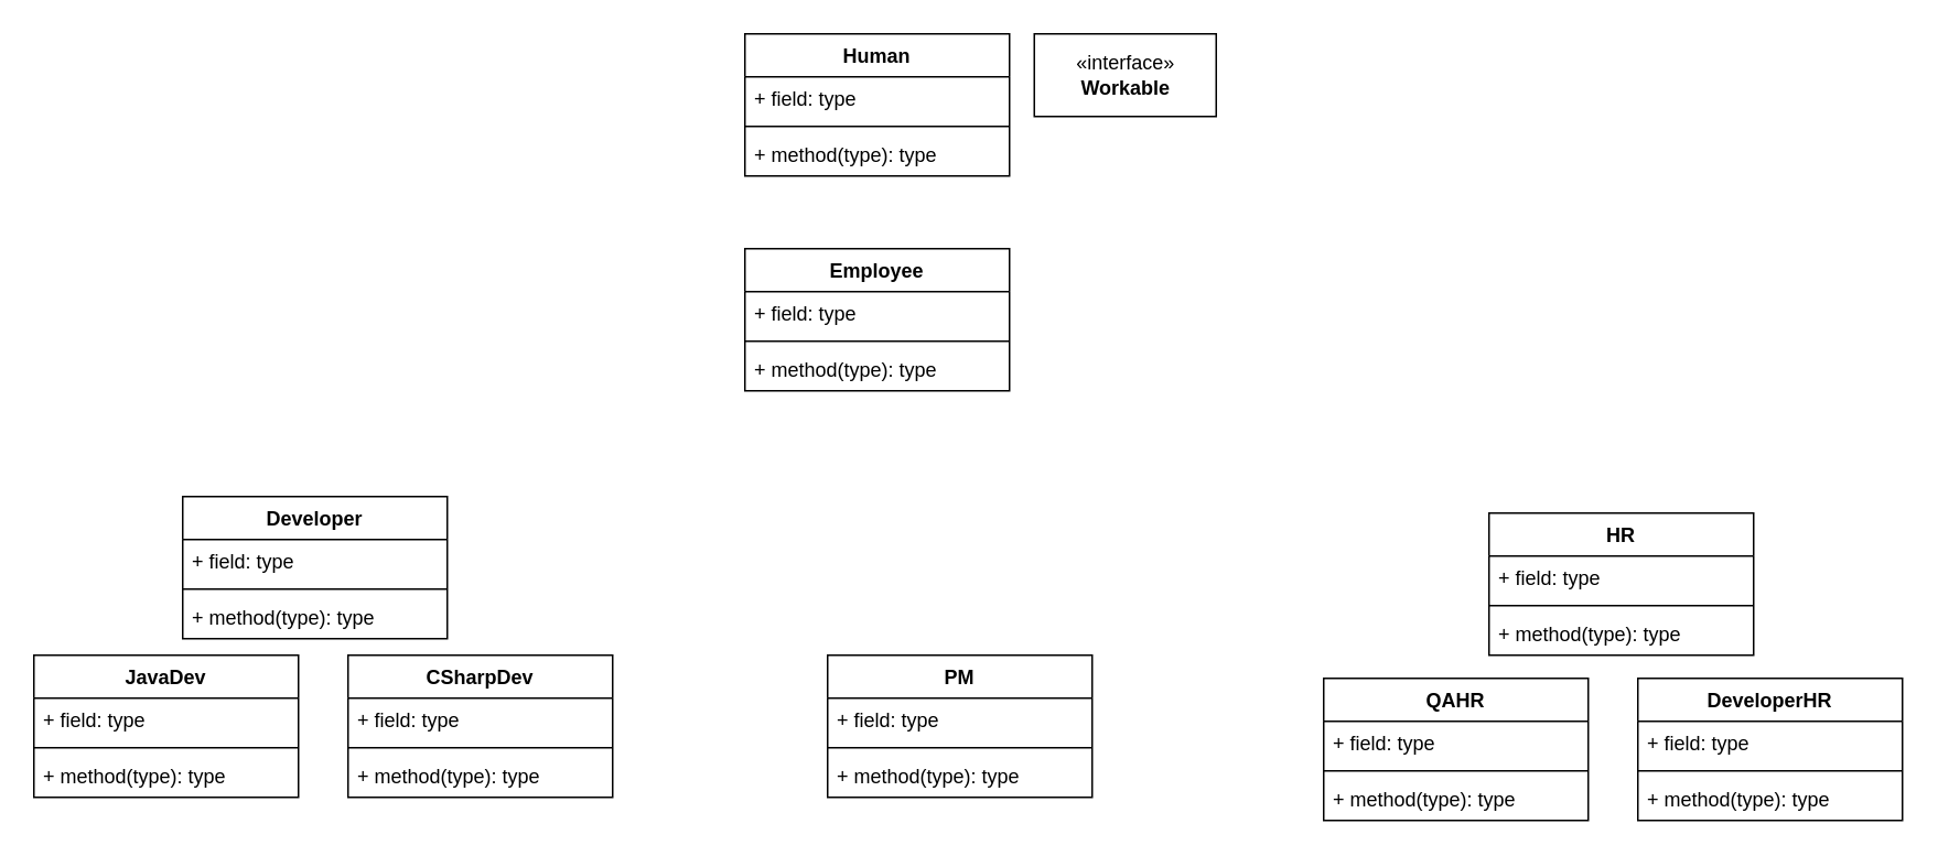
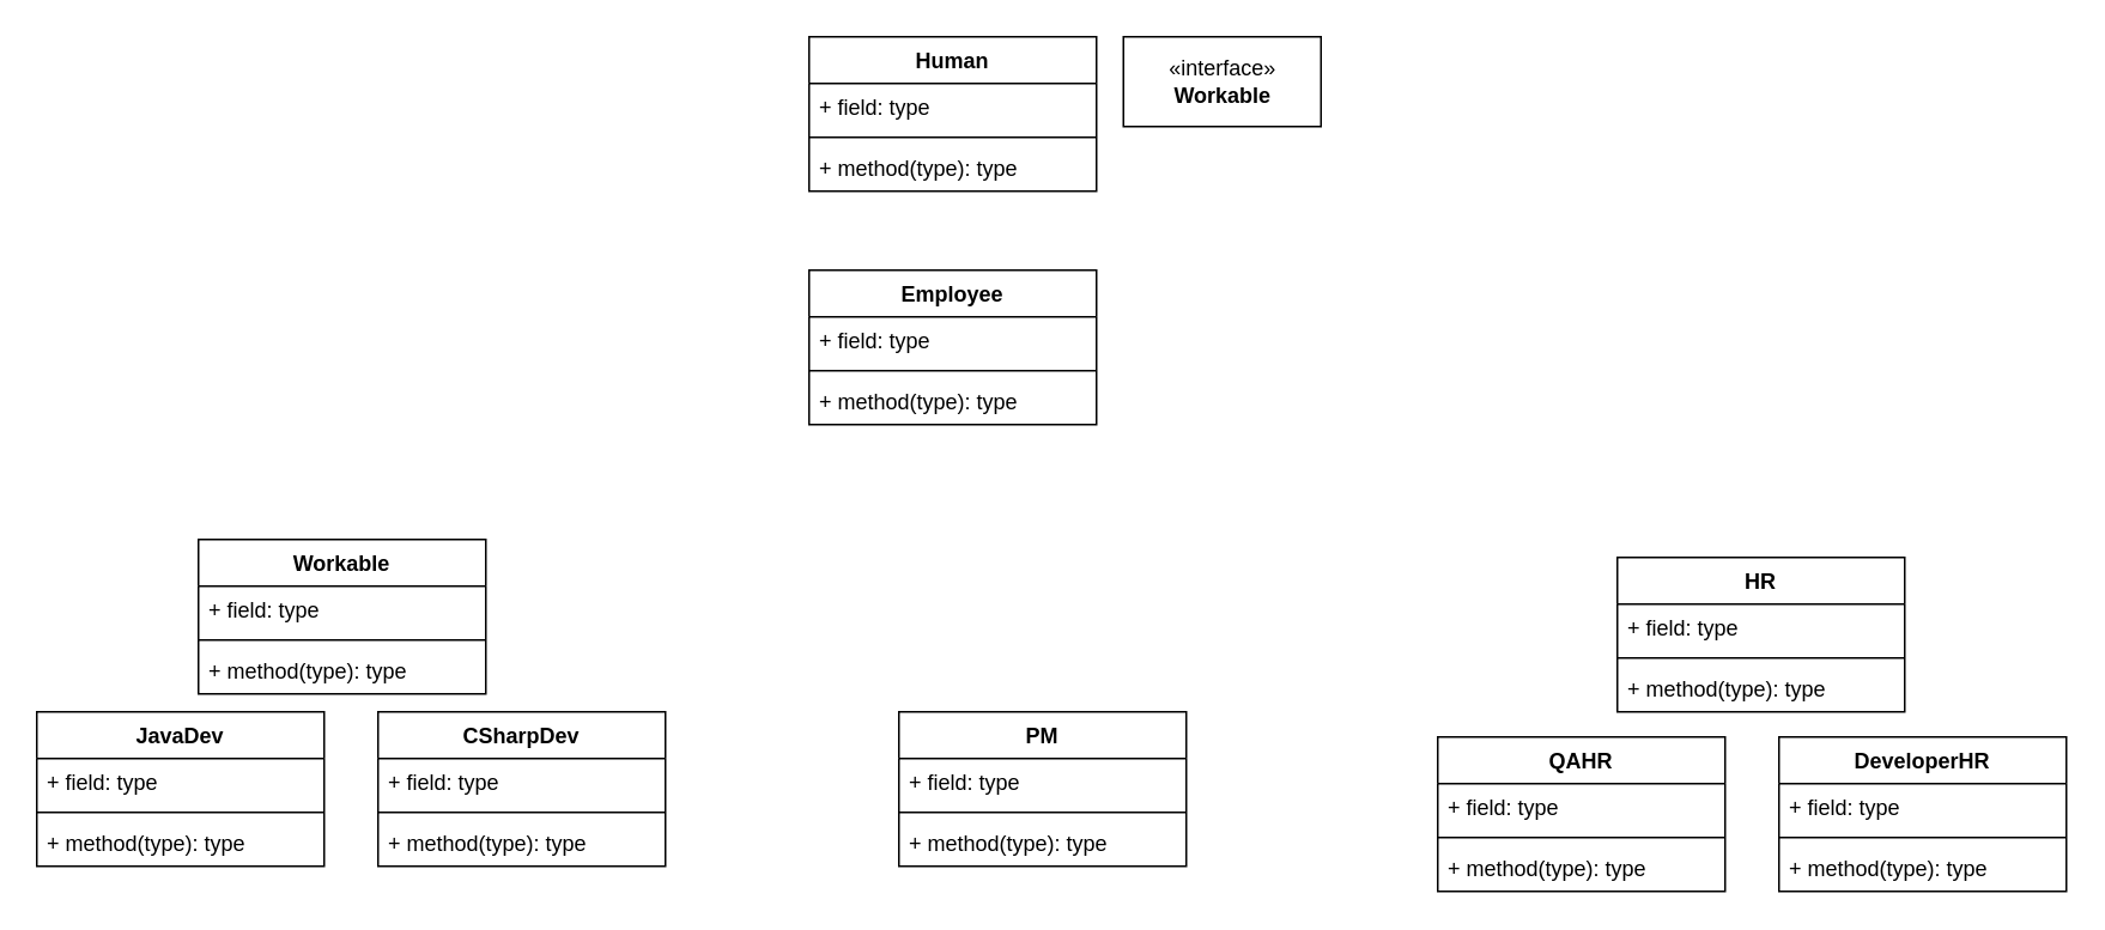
- <mxCell id="6" value="Developer&#10;" style="swimlane;fontStyle=1;align=center;verticalAlign=top;childLayout=stackLayout;horizontal=1;startSize=26;horizontalStack=0;resizeParent=1;resizeParentMax=0;resizeLast=0;collapsible=1;marginBottom=0;" vertex="1" parent="1"><mxGeometry x="110" y="300" width="160" height="86" as="geometry" /></mxCell>
+ <mxCell id="6" value="Workable&#10;" style="swimlane;fontStyle=1;align=center;verticalAlign=top;childLayout=stackLayout;horizontal=1;startSize=26;horizontalStack=0;resizeParent=1;resizeParentMax=0;resizeLast=0;collapsible=1;marginBottom=0;" vertex="1" parent="1"><mxGeometry x="110" y="300" width="160" height="86" as="geometry" /></mxCell>
